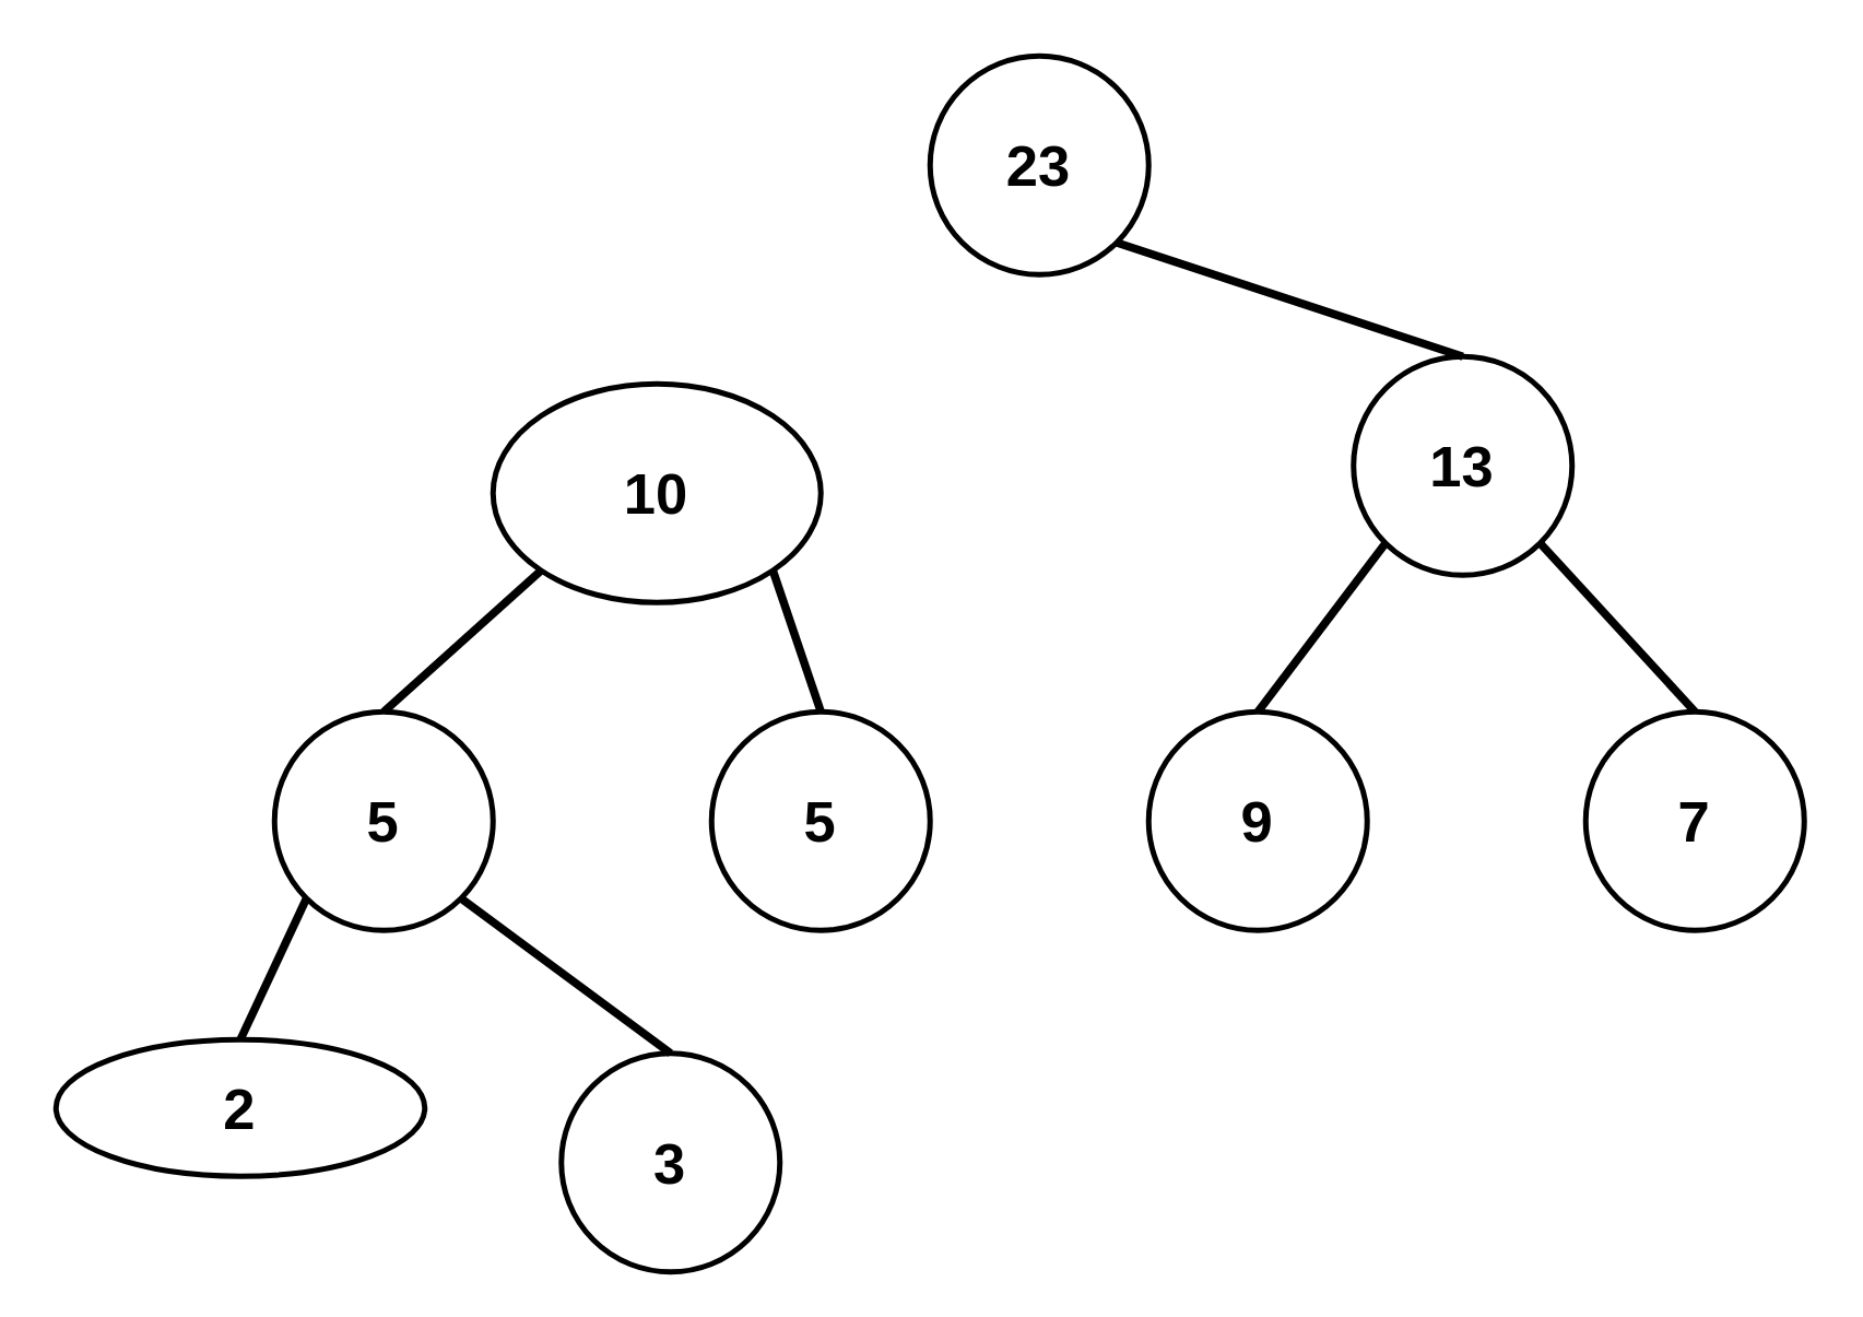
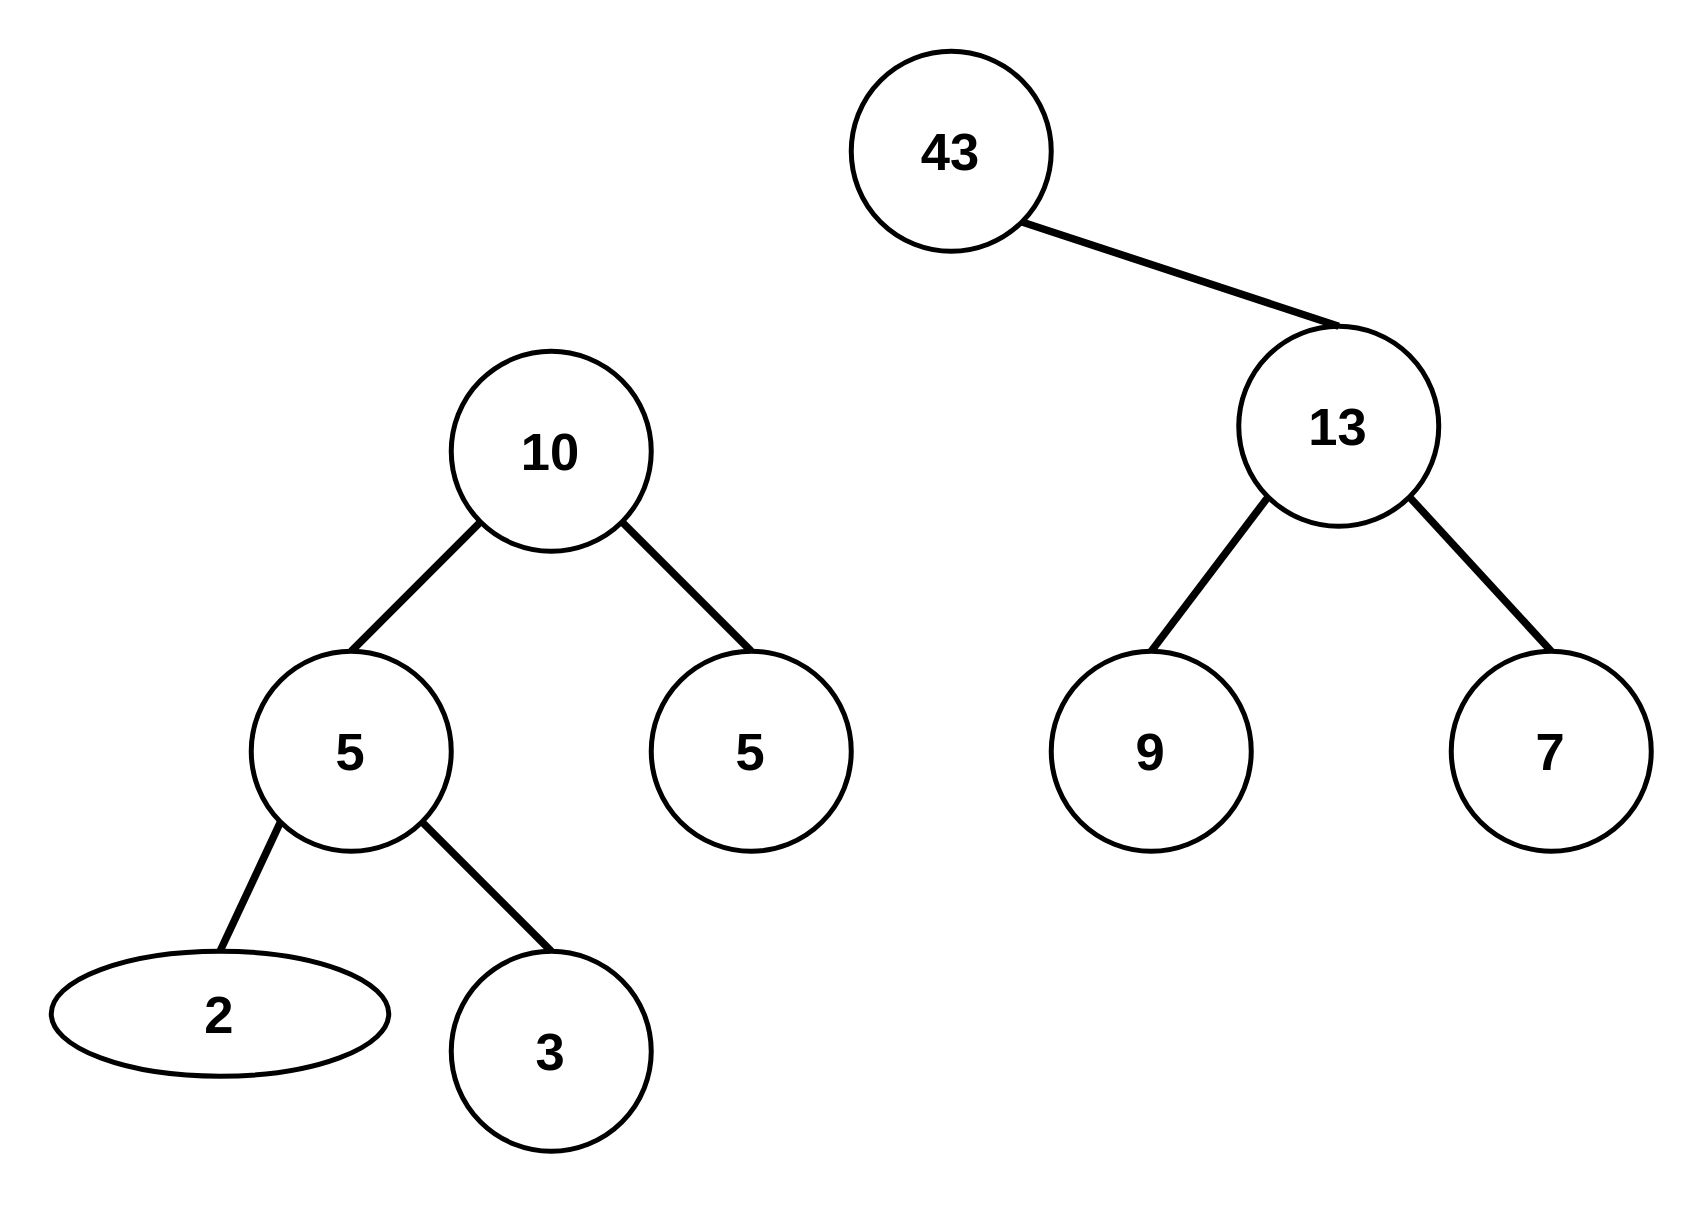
- <mxCell id="17" value="&lt;font style=&quot;font-size: 21px;&quot;&gt;23&lt;/font&gt;" style="ellipse;whiteSpace=wrap;html=1;strokeWidth=2;fontStyle=1" parent="1" vertex="1"><mxGeometry x="340" y="20" width="80" height="80" as="geometry" /></mxCell>
+ <mxCell id="17" value="&lt;font style=&quot;font-size: 21px;&quot;&gt;43&lt;/font&gt;" style="ellipse;whiteSpace=wrap;html=1;strokeWidth=2;fontStyle=1" parent="1" vertex="1"><mxGeometry x="340" y="20" width="80" height="80" as="geometry" /></mxCell>
- <mxCell id="15" value="&lt;font style=&quot;font-size: 21px;&quot;&gt;10&lt;/font&gt;" style="ellipse;whiteSpace=wrap;html=1;strokeWidth=2;fontStyle=1" parent="1" vertex="1"><mxGeometry x="180" y="140" width="120" height="80" as="geometry" /></mxCell>
+ <mxCell id="15" value="&lt;font style=&quot;font-size: 21px;&quot;&gt;10&lt;/font&gt;" style="ellipse;whiteSpace=wrap;html=1;strokeWidth=2;fontStyle=1" parent="1" vertex="1"><mxGeometry x="180" y="140" width="80" height="80" as="geometry" /></mxCell>
- <mxCell id="3" value="&lt;font style=&quot;font-size: 21px;&quot;&gt;3&lt;/font&gt;" style="ellipse;whiteSpace=wrap;html=1;strokeWidth=2;fontStyle=1" parent="1" vertex="1"><mxGeometry x="205" y="385" width="80" height="80" as="geometry" /></mxCell>
+ <mxCell id="3" value="&lt;font style=&quot;font-size: 21px;&quot;&gt;3&lt;/font&gt;" style="ellipse;whiteSpace=wrap;html=1;strokeWidth=2;fontStyle=1" parent="1" vertex="1"><mxGeometry x="180" y="380" width="80" height="80" as="geometry" /></mxCell>
